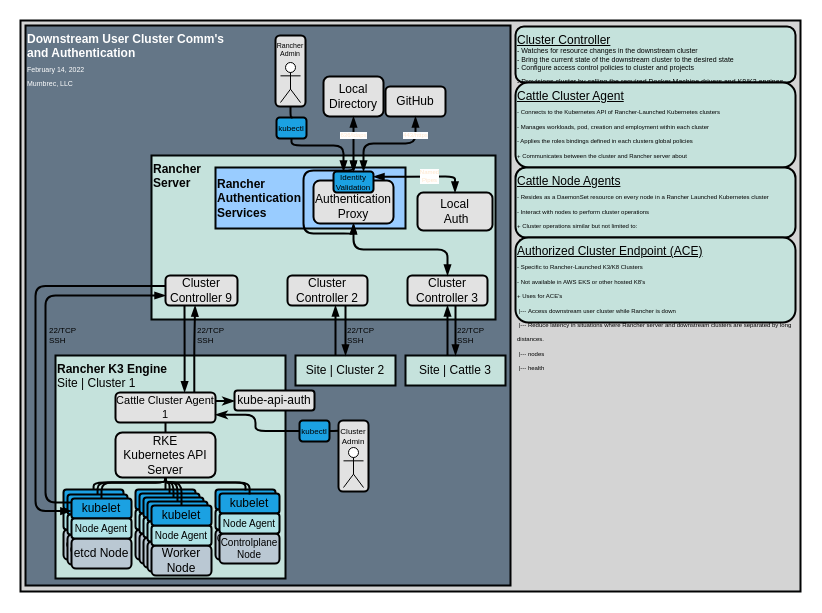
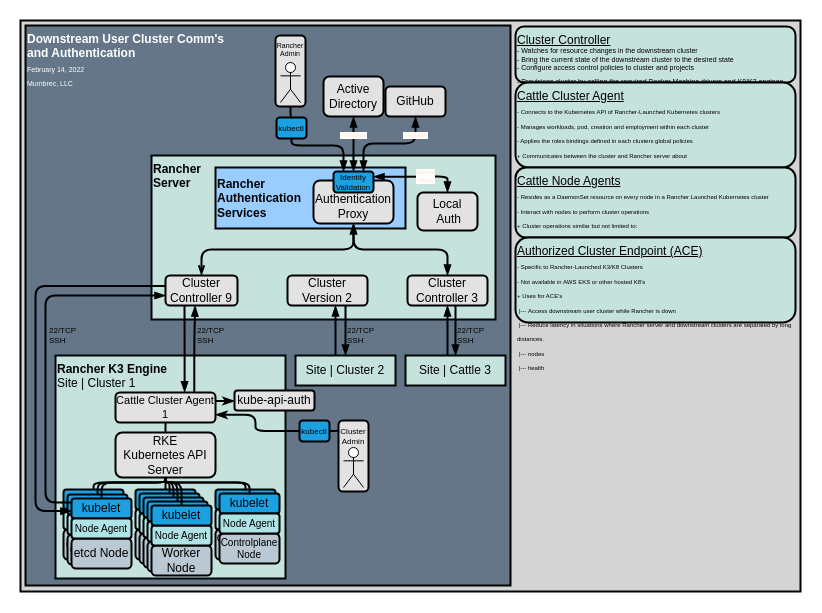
- <mxCell id="86" value="Local Directory" style="rounded=1;whiteSpace=wrap;html=1;strokeWidth=2;fontColor=#000000;fillColor=#E2E2E2;strokeColor=#000000;backgroundOutline=1;comic=0;snapToPoint=0;verticalAlign=middle;" vertex="1" parent="1"><mxGeometry x="323" y="76" width="60" height="40" as="geometry" /></mxCell>
+ <mxCell id="86" value="Active Directory" style="rounded=1;whiteSpace=wrap;html=1;strokeWidth=2;fontColor=#000000;fillColor=#E2E2E2;strokeColor=#000000;backgroundOutline=1;comic=0;snapToPoint=0;verticalAlign=middle;" vertex="1" parent="1"><mxGeometry x="323" y="76" width="60" height="40" as="geometry" /></mxCell>
- <mxCell id="8" style="edgeStyle=orthogonalEdgeStyle;html=1;rounded=1;exitX=0.5;exitY=1;exitDx=0;exitDy=0;endArrow=openThin;endFill=0;strokeWidth=2;fillColor=#d0cee2;fontColor=#000000;strokeColor=#000000;backgroundOutline=1;comic=0;snapToPoint=0;startArrow=blockThin;startFill=1;" edge="1" parent="1" source="84" target="85"><mxGeometry relative="1" as="geometry"><mxPoint x="7" y="245" as="sourcePoint" /></mxGeometry></mxCell>
+ <mxCell id="8" style="edgeStyle=orthogonalEdgeStyle;html=1;rounded=1;exitX=0.5;exitY=1;exitDx=0;exitDy=0;endArrow=openThin;endFill=0;strokeWidth=2;fillColor=#d0cee2;fontColor=#000000;strokeColor=#000000;backgroundOutline=1;comic=0;snapToPoint=0;startArrow=blockThin;startFill=1;" edge="1" parent="1" source="84" target="9"><mxGeometry relative="1" as="geometry"><mxPoint x="7" y="245" as="sourcePoint" /></mxGeometry></mxCell>
- <mxCell id="88" value="Local&lt;br&gt;&amp;nbsp;Auth" style="rounded=1;whiteSpace=wrap;html=1;strokeWidth=2;fontColor=#000000;fillColor=#E2E2E2;strokeColor=#000000;backgroundOutline=1;comic=0;snapToPoint=0;verticalAlign=middle;" vertex="1" parent="1"><mxGeometry x="417" y="192" width="75" height="38" as="geometry" /></mxCell>
+ <mxCell id="88" value="Local&lt;br&gt;&amp;nbsp;Auth" style="rounded=1;whiteSpace=wrap;html=1;strokeWidth=2;fontColor=#000000;fillColor=#E2E2E2;strokeColor=#000000;backgroundOutline=1;comic=0;snapToPoint=0;verticalAlign=middle;" vertex="1" parent="1"><mxGeometry x="417" y="192" width="60" height="38" as="geometry" /></mxCell>
- <mxCell id="10" value="Cluster Controller 2" style="rounded=1;whiteSpace=wrap;html=1;strokeWidth=2;fontColor=#000000;fillColor=#E2E2E2;strokeColor=#000000;backgroundOutline=1;comic=0;snapToPoint=0;" vertex="1" parent="1"><mxGeometry x="287" y="275" width="80" height="30" as="geometry" /></mxCell>
+ <mxCell id="10" value="Cluster Version 2" style="rounded=1;whiteSpace=wrap;html=1;strokeWidth=2;fontColor=#000000;fillColor=#E2E2E2;strokeColor=#000000;backgroundOutline=1;comic=0;snapToPoint=0;" vertex="1" parent="1"><mxGeometry x="287" y="275" width="80" height="30" as="geometry" /></mxCell>
